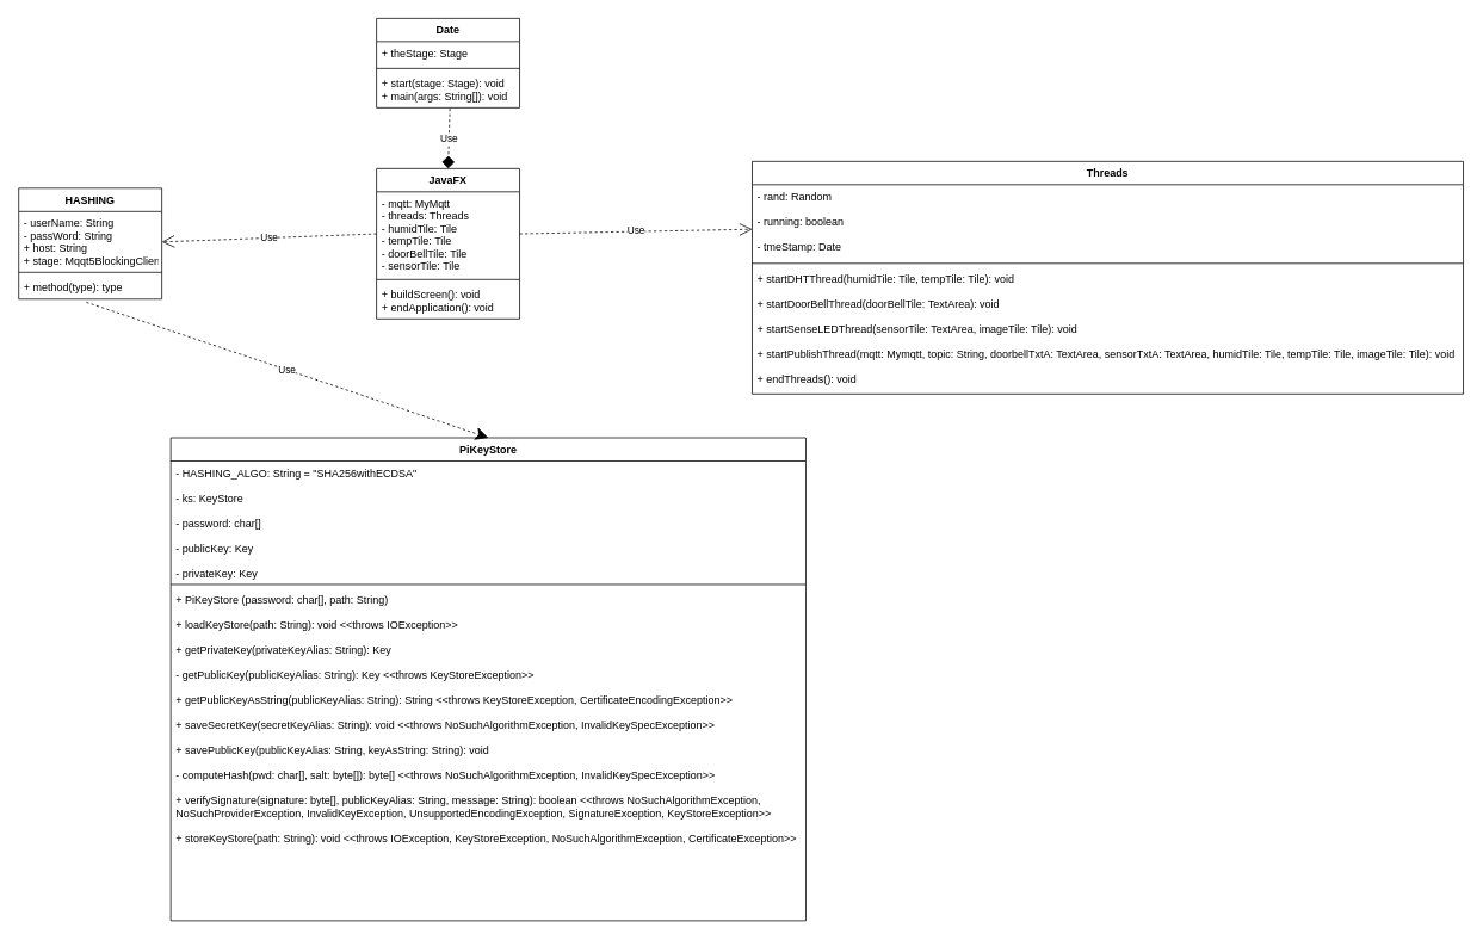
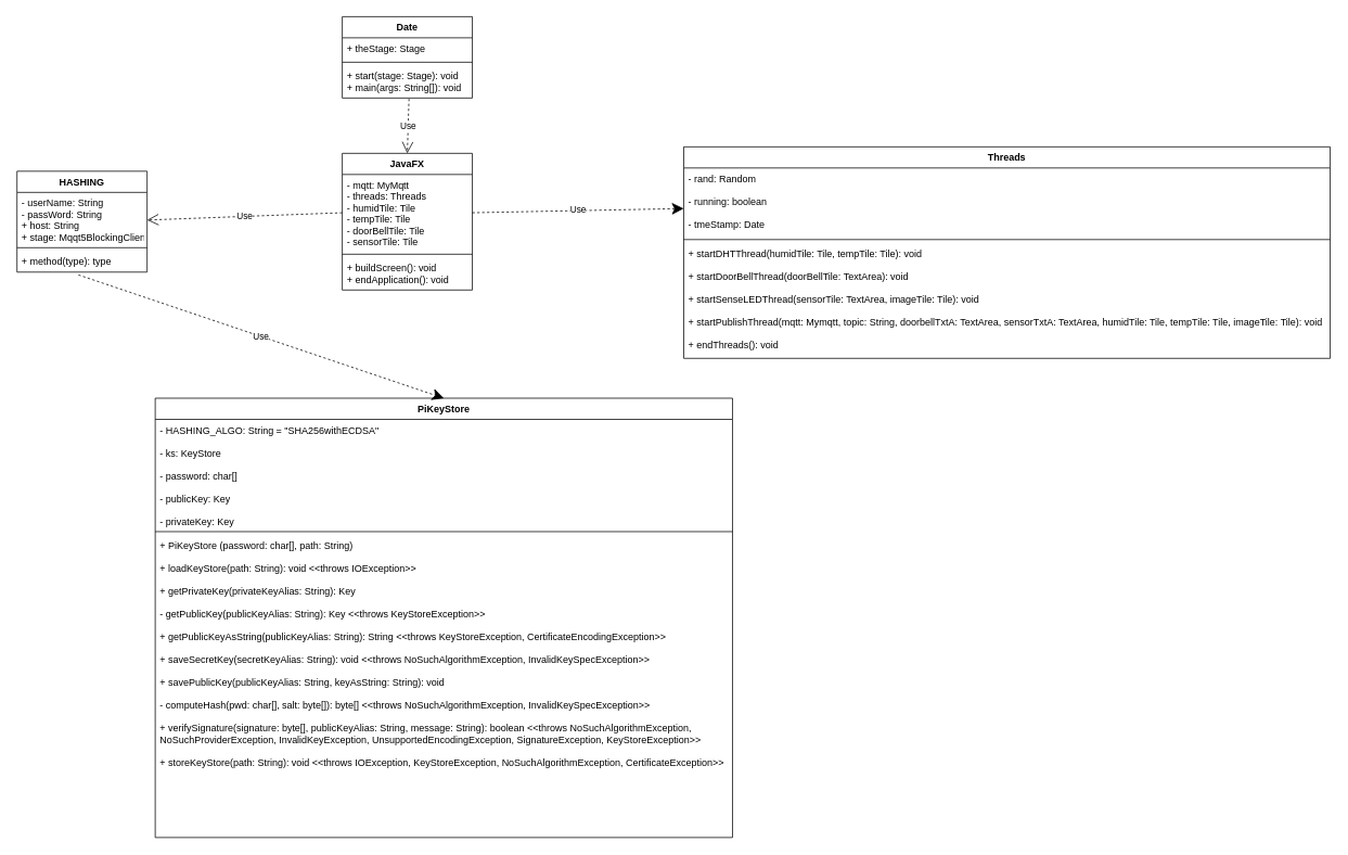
- <mxCell id="24" value="Use" style="endArrow=diamond;endSize=12;dashed=1;html=1;rounded=0;exitX=0.513;exitY=1.025;exitDx=0;exitDy=0;entryX=0.5;entryY=0;entryDx=0;entryDy=0;exitPerimeter=0;" edge="1" parent="1" source="5" target="6"><mxGeometry width="160" relative="1" as="geometry"><mxPoint x="410" y="140" as="sourcePoint" /><mxPoint x="313.88" y="174.2" as="targetPoint" /></mxGeometry></mxCell>
+ <mxCell id="24" value="Use" style="endArrow=open;endSize=12;dashed=1;html=1;rounded=0;exitX=0.513;exitY=1.025;exitDx=0;exitDy=0;entryX=0.5;entryY=0;entryDx=0;entryDy=0;exitPerimeter=0;" edge="1" parent="1" source="5" target="6"><mxGeometry width="160" relative="1" as="geometry"><mxPoint x="410" y="140" as="sourcePoint" /><mxPoint x="313.88" y="174.2" as="targetPoint" /></mxGeometry></mxCell>
- <mxCell id="25" value="Use" style="endArrow=open;endSize=12;dashed=1;html=1;rounded=0;exitX=1;exitY=0.5;exitDx=0;exitDy=0;" edge="1" parent="1" source="7" target="19"><mxGeometry width="160" relative="1" as="geometry"><mxPoint x="540" y="300" as="sourcePoint" /><mxPoint x="542.92" y="359" as="targetPoint" /></mxGeometry></mxCell>
+ <mxCell id="25" value="Use" style="endArrow=classic;endSize=12;dashed=1;html=1;rounded=0;exitX=1;exitY=0.5;exitDx=0;exitDy=0;" edge="1" parent="1" source="7" target="19"><mxGeometry width="160" relative="1" as="geometry"><mxPoint x="540" y="300" as="sourcePoint" /><mxPoint x="542.92" y="359" as="targetPoint" /></mxGeometry></mxCell>
